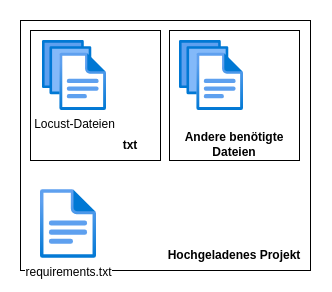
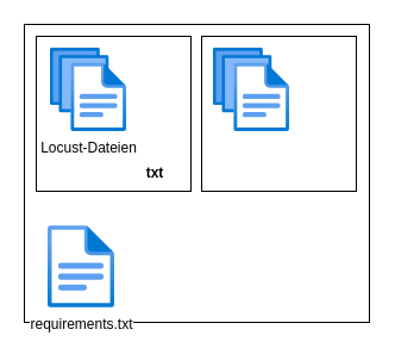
- <mxCell id="7" value="&lt;b&gt;Andere benötigte Dateien&lt;/b&gt;" style="text;html=1;strokeColor=none;fillColor=none;align=center;verticalAlign=middle;whiteSpace=wrap;rounded=0;" parent="1" vertex="1"><mxGeometry x="170" y="129" width="128" height="30" as="geometry" /></mxCell>
- <mxCell id="9" value="&lt;b&gt;Hochgeladenes Projekt&lt;/b&gt;" style="text;html=1;strokeColor=none;fillColor=none;align=center;verticalAlign=middle;whiteSpace=wrap;rounded=0;" parent="1" vertex="1"><mxGeometry x="159" y="240" width="150" height="30" as="geometry" /></mxCell>
